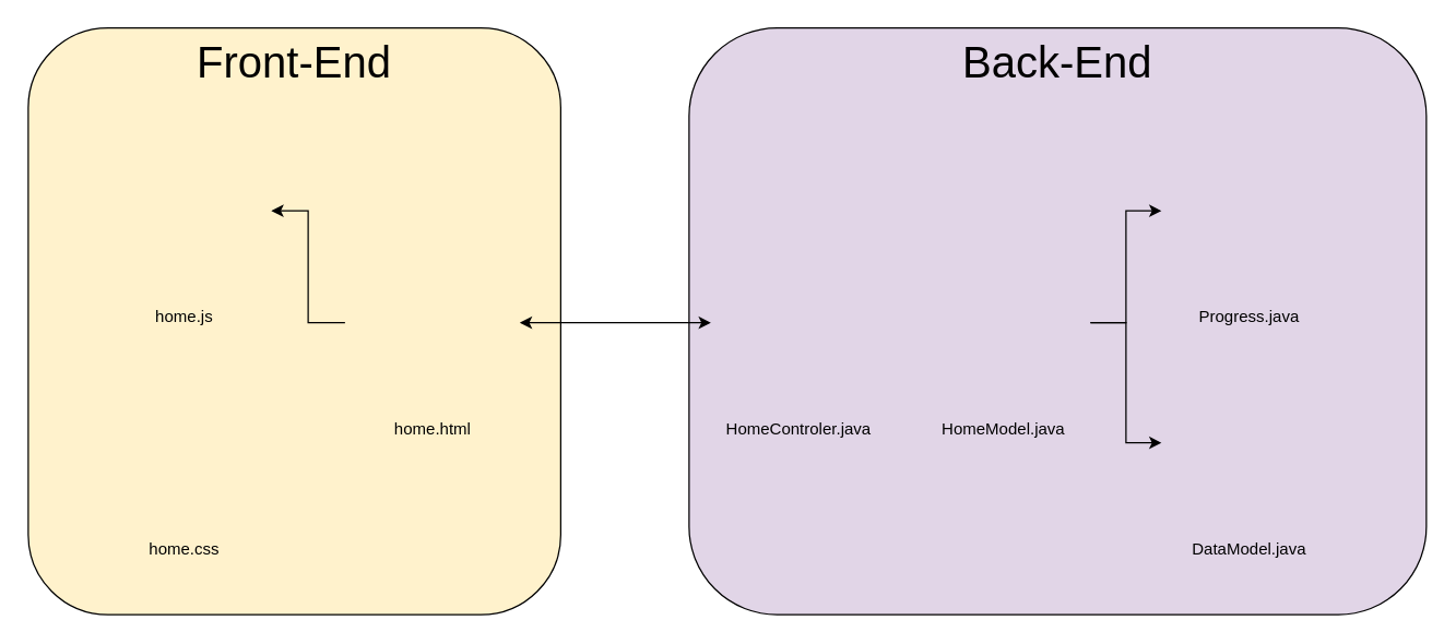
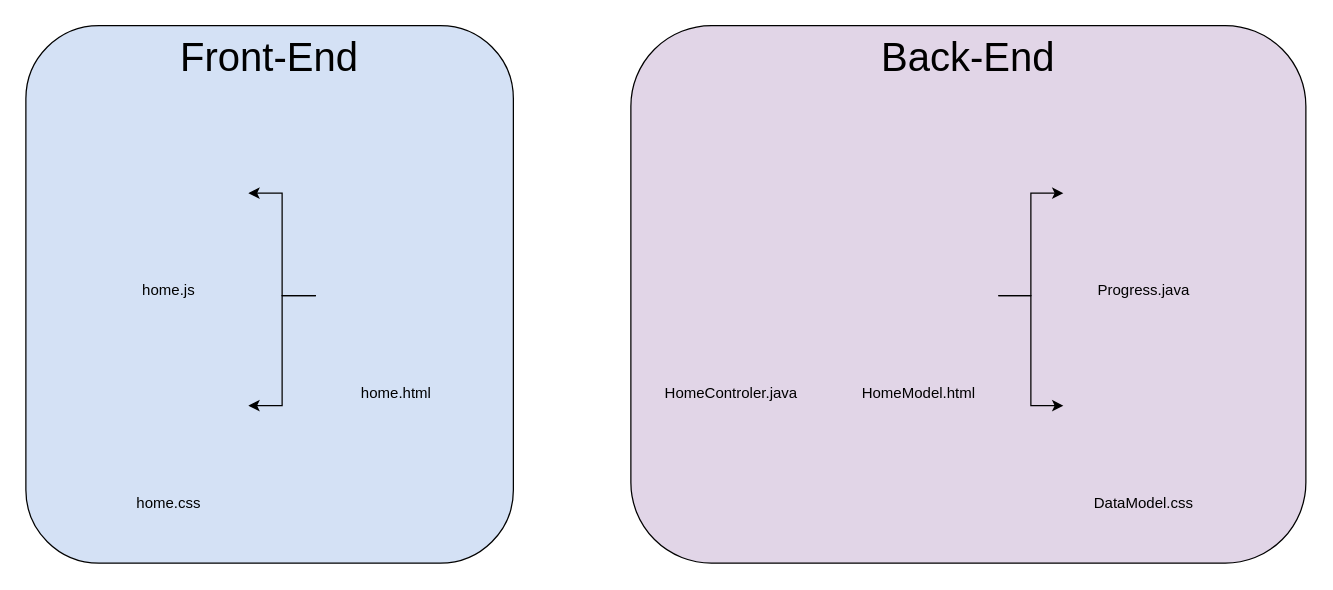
- <mxCell id="3" value=" Front-End" style="rounded=1;whiteSpace=wrap;html=1;verticalAlign=top;fontSize=32;fillColor=#fff2cc;" parent="1" vertex="1"><mxGeometry x="20" y="20" width="390" height="430" as="geometry" /></mxCell>
+ <mxCell id="3" value=" Front-End" style="rounded=1;whiteSpace=wrap;html=1;verticalAlign=top;fontSize=32;fillColor=#D4E1F5;" parent="1" vertex="1"><mxGeometry x="20" y="20" width="390" height="430" as="geometry" /></mxCell>
- <mxCell id="9" style="edgeStyle=orthogonalEdgeStyle;rounded=0;orthogonalLoop=1;jettySize=auto;html=1;startArrow=classic;startFill=1;" parent="1" source="10" target="6" edge="1"><mxGeometry relative="1" as="geometry" /></mxCell>
+ <mxCell id="5" style="edgeStyle=orthogonalEdgeStyle;rounded=0;orthogonalLoop=1;jettySize=auto;html=1;" parent="1" source="6" target="8" edge="1"><mxGeometry relative="1" as="geometry" /></mxCell>
- <mxCell id="13" value="HomeModel.java" style="shape=image;html=1;verticalAlign=top;verticalLabelPosition=bottom;labelBackgroundColor=none;imageAspect=0;aspect=fixed;image=https://cdn1.iconfinder.com/data/icons/bootstrap-vol-3/16/filetype-java-128.png" parent="1" vertex="1"><mxGeometry x="670" y="172" width="128" height="128" as="geometry" /></mxCell>
+ <mxCell id="13" value="HomeModel.html" style="shape=image;html=1;verticalAlign=top;verticalLabelPosition=bottom;labelBackgroundColor=none;imageAspect=0;aspect=fixed;image=https://cdn1.iconfinder.com/data/icons/bootstrap-vol-3/16/filetype-java-128.png" parent="1" vertex="1"><mxGeometry x="670" y="172" width="128" height="128" as="geometry" /></mxCell>
- <mxCell id="15" value="DataModel.java" style="shape=image;html=1;verticalAlign=top;verticalLabelPosition=bottom;labelBackgroundColor=none;imageAspect=0;aspect=fixed;image=https://cdn1.iconfinder.com/data/icons/bootstrap-vol-3/16/filetype-java-128.png" parent="1" vertex="1"><mxGeometry x="850" y="260" width="128" height="128" as="geometry" /></mxCell>
+ <mxCell id="15" value="DataModel.css" style="shape=image;html=1;verticalAlign=top;verticalLabelPosition=bottom;labelBackgroundColor=none;imageAspect=0;aspect=fixed;image=https://cdn1.iconfinder.com/data/icons/bootstrap-vol-3/16/filetype-java-128.png" parent="1" vertex="1"><mxGeometry x="850" y="260" width="128" height="128" as="geometry" /></mxCell>
